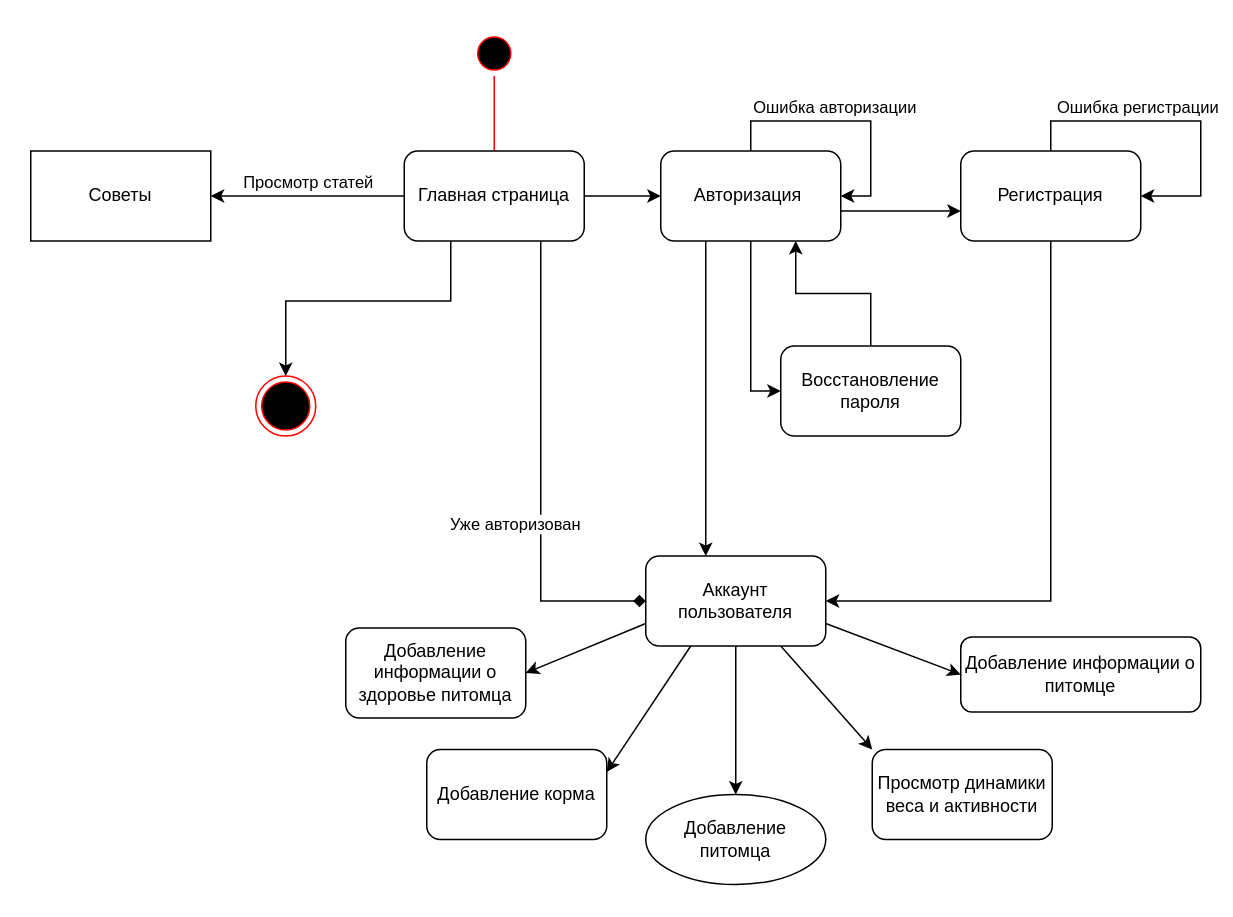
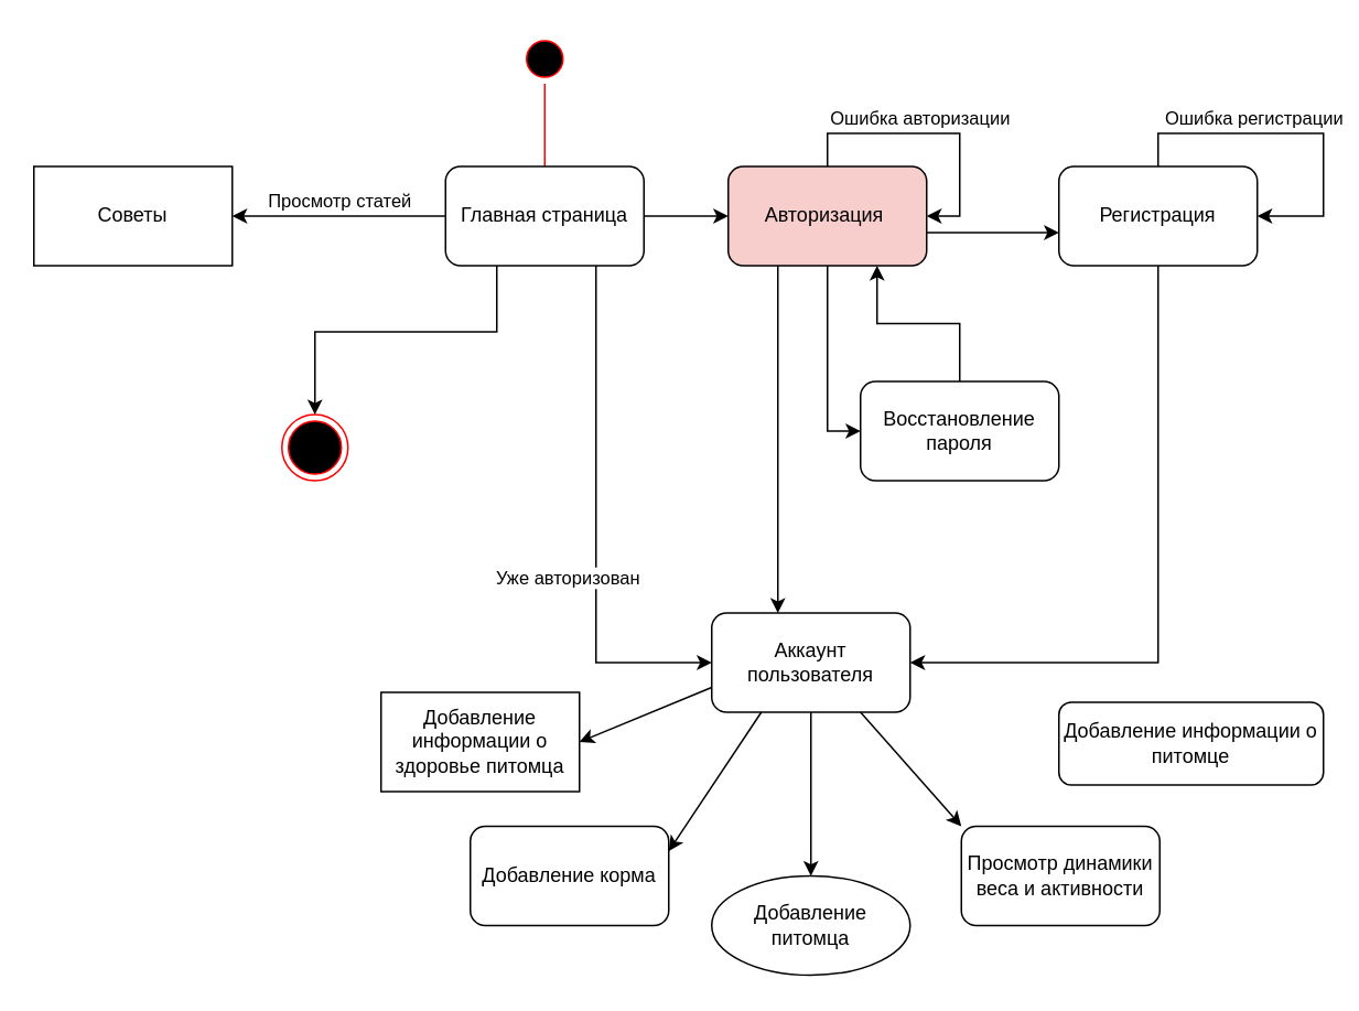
- <mxCell id="17" value="Авторизация&amp;nbsp;" style="rounded=1;whiteSpace=wrap;html=1;" parent="1" vertex="1"><mxGeometry x="440" y="100" width="120" height="60" as="geometry" /></mxCell>
+ <mxCell id="17" value="Авторизация&amp;nbsp;" style="rounded=1;whiteSpace=wrap;html=1;fillColor=#f8cecc;" parent="1" vertex="1"><mxGeometry x="440" y="100" width="120" height="60" as="geometry" /></mxCell>
- <mxCell id="8" style="edgeStyle=orthogonalEdgeStyle;rounded=0;orthogonalLoop=1;jettySize=auto;html=1;entryX=0;entryY=0.5;entryDx=0;entryDy=0;endArrow=diamond;" parent="1" source="11" target="13" edge="1"><mxGeometry relative="1" as="geometry"><Array as="points"><mxPoint x="360" y="400" /></Array></mxGeometry></mxCell>
+ <mxCell id="8" style="edgeStyle=orthogonalEdgeStyle;rounded=0;orthogonalLoop=1;jettySize=auto;html=1;entryX=0;entryY=0.5;entryDx=0;entryDy=0;" parent="1" source="11" target="13" edge="1"><mxGeometry relative="1" as="geometry"><Array as="points"><mxPoint x="360" y="400" /></Array></mxGeometry></mxCell>
- <mxCell id="34" value="" style="endArrow=classic;html=1;rounded=0;exitX=1;exitY=0.75;exitDx=0;exitDy=0;entryX=0;entryY=0.5;entryDx=0;entryDy=0;" edge="1" parent="1" source="13" target="21"><mxGeometry width="50" height="50" relative="1" as="geometry"><mxPoint x="446" y="355" as="sourcePoint" /><mxPoint x="496" y="305" as="targetPoint" /></mxGeometry></mxCell>
- <mxCell id="30" value="Добавление информации о здоровье питомца" style="rounded=1;whiteSpace=wrap;html=1;" parent="1" vertex="1"><mxGeometry x="230" y="418" width="120" height="60" as="geometry" /></mxCell>
+ <mxCell id="30" value="Добавление информации о здоровье питомца" style="whiteSpace=wrap;html=1;rounded=0;" parent="1" vertex="1"><mxGeometry x="230" y="418" width="120" height="60" as="geometry" /></mxCell>
